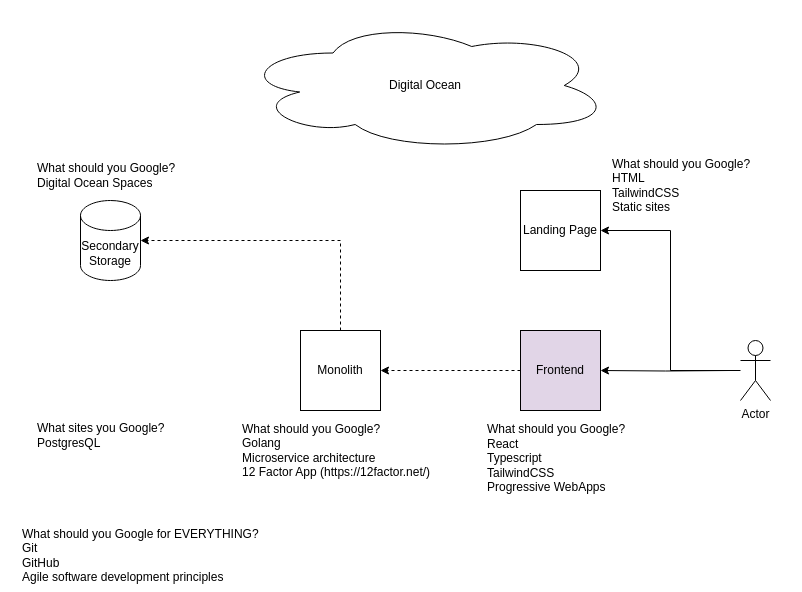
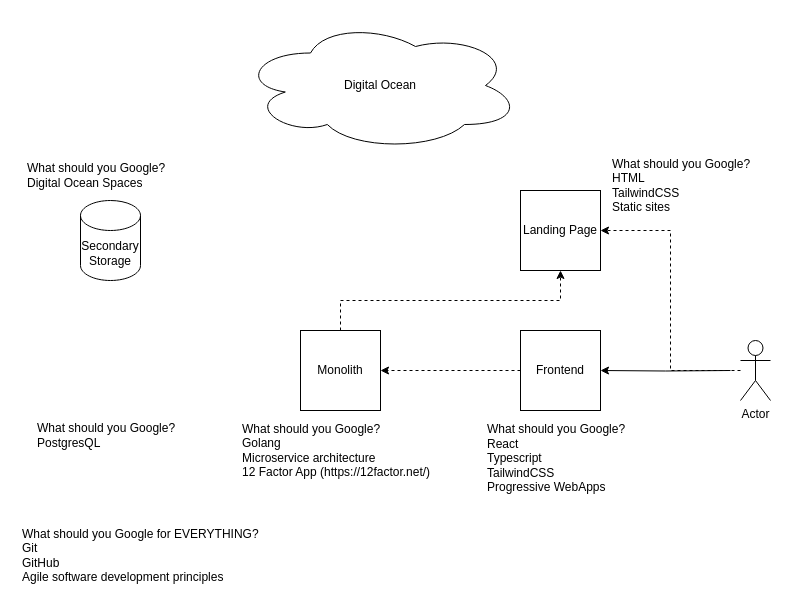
- <mxCell id="12" value="Digital Ocean" style="ellipse;shape=cloud;whiteSpace=wrap;html=1;" vertex="1" parent="1"><mxGeometry x="240" y="20" width="370" height="130" as="geometry" /></mxCell>
+ <mxCell id="12" value="Digital Ocean" style="ellipse;shape=cloud;whiteSpace=wrap;html=1;" vertex="1" parent="1"><mxGeometry x="240" y="20" width="280" height="130" as="geometry" /></mxCell>
- <mxCell id="15" value="&lt;div&gt;What should you Google?&lt;/div&gt;&lt;div&gt;Digital Ocean Spaces&lt;br&gt;&lt;/div&gt;" style="text;html=1;align=left;verticalAlign=middle;resizable=0;points=[];autosize=1;strokeColor=none;fillColor=none;" vertex="1" parent="1"><mxGeometry x="35" y="160" width="150" height="30" as="geometry" /></mxCell>
+ <mxCell id="15" value="&lt;div&gt;What should you Google?&lt;/div&gt;&lt;div&gt;Digital Ocean Spaces&lt;br&gt;&lt;/div&gt;" style="text;html=1;align=left;verticalAlign=middle;resizable=0;points=[];autosize=1;strokeColor=none;fillColor=none;" vertex="1" parent="1"><mxGeometry x="25" y="160" width="150" height="30" as="geometry" /></mxCell>
- <mxCell id="2" style="edgeStyle=orthogonalEdgeStyle;rounded=0;orthogonalLoop=1;jettySize=auto;html=1;exitX=0.5;exitY=0;exitDx=0;exitDy=0;entryX=1;entryY=0.5;entryDx=0;entryDy=0;entryPerimeter=0;dashed=1;" edge="1" parent="1" source="3" target="13"><mxGeometry relative="1" as="geometry" /></mxCell>
+ <mxCell id="2" style="edgeStyle=orthogonalEdgeStyle;rounded=0;orthogonalLoop=1;jettySize=auto;html=1;exitX=0.5;exitY=0;exitDx=0;exitDy=0;dashed=1;" edge="1" parent="1" source="3" target="14"><mxGeometry relative="1" as="geometry" /></mxCell>
- <mxCell id="10" style="edgeStyle=orthogonalEdgeStyle;rounded=0;orthogonalLoop=1;jettySize=auto;html=1;entryX=1;entryY=0.5;entryDx=0;entryDy=0;" edge="1" parent="1" source="11" target="14"><mxGeometry relative="1" as="geometry" /></mxCell>
+ <mxCell id="10" style="edgeStyle=orthogonalEdgeStyle;rounded=0;orthogonalLoop=1;jettySize=auto;html=1;entryX=1;entryY=0.5;entryDx=0;entryDy=0;dashed=1;" edge="1" parent="1" source="11" target="14"><mxGeometry relative="1" as="geometry" /></mxCell>
- <mxCell id="5" value="Frontend" style="whiteSpace=wrap;html=1;aspect=fixed;fillColor=#e1d5e7;" vertex="1" parent="1"><mxGeometry x="520" y="330" width="80" height="80" as="geometry" /></mxCell>
+ <mxCell id="5" value="Frontend" style="whiteSpace=wrap;html=1;aspect=fixed;" vertex="1" parent="1"><mxGeometry x="520" y="330" width="80" height="80" as="geometry" /></mxCell>
- <mxCell id="7" value="What sites you Google?&lt;br&gt;PostgresQL" style="text;html=1;align=left;verticalAlign=middle;resizable=0;points=[];autosize=1;strokeColor=none;fillColor=none;" vertex="1" parent="1"><mxGeometry x="35" y="420" width="150" height="30" as="geometry" /></mxCell>
+ <mxCell id="7" value="What should you Google?&lt;br&gt;PostgresQL" style="text;html=1;align=left;verticalAlign=middle;resizable=0;points=[];autosize=1;strokeColor=none;fillColor=none;" vertex="1" parent="1"><mxGeometry x="35" y="420" width="150" height="30" as="geometry" /></mxCell>
